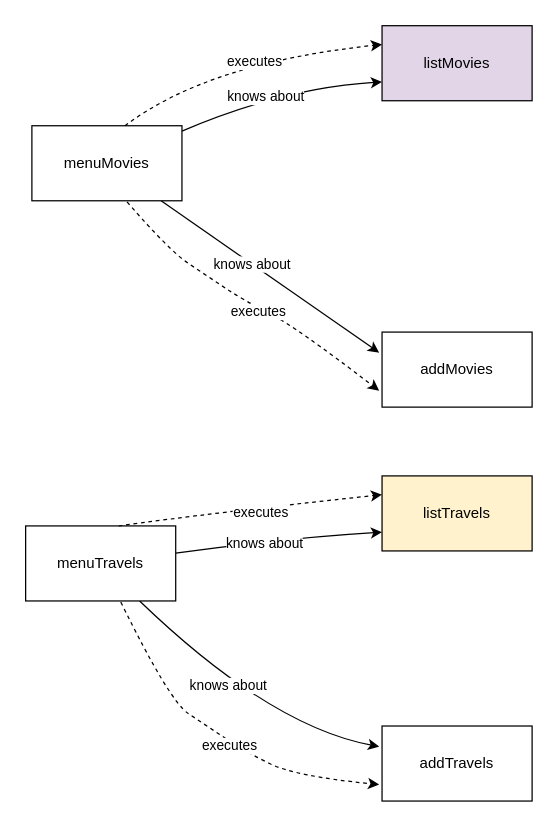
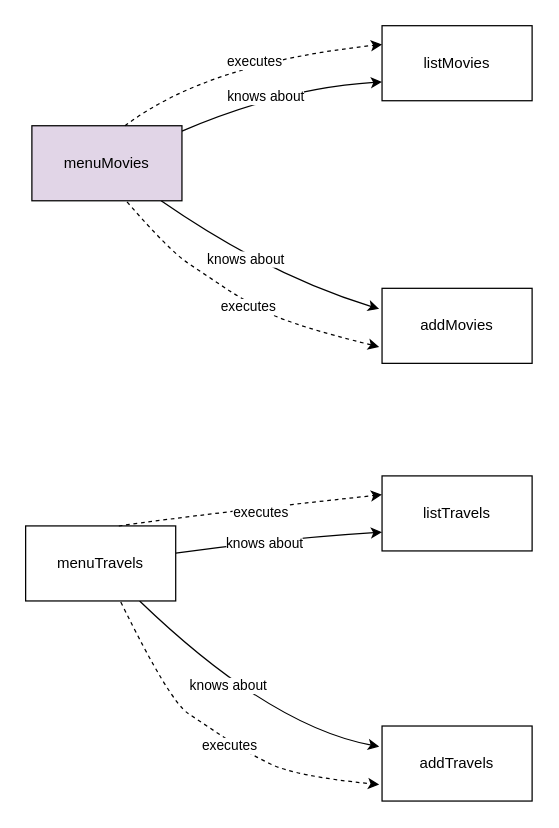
- <mxCell id="8" value="listMovies" style="rounded=0;whiteSpace=wrap;html=1;fillColor=#e1d5e7;" parent="1" vertex="1"><mxGeometry x="305" y="20" width="120" height="60" as="geometry" /></mxCell>
+ <mxCell id="8" value="listMovies" style="rounded=0;whiteSpace=wrap;html=1;" parent="1" vertex="1"><mxGeometry x="305" y="20" width="120" height="60" as="geometry" /></mxCell>
- <mxCell id="6" value="menuMovies" style="rounded=0;whiteSpace=wrap;html=1;" parent="1" vertex="1"><mxGeometry x="25" y="100" width="120" height="60" as="geometry" /></mxCell>
+ <mxCell id="6" value="menuMovies" style="rounded=0;whiteSpace=wrap;html=1;fillColor=#e1d5e7;" parent="1" vertex="1"><mxGeometry x="25" y="100" width="120" height="60" as="geometry" /></mxCell>
- <mxCell id="7" value="addMovies" style="rounded=0;whiteSpace=wrap;html=1;" parent="1" vertex="1"><mxGeometry x="305" y="265" width="120" height="60" as="geometry" /></mxCell>
+ <mxCell id="7" value="addMovies" style="rounded=0;whiteSpace=wrap;html=1;" parent="1" vertex="1"><mxGeometry x="305" y="230" width="120" height="60" as="geometry" /></mxCell>
- <mxCell id="19" value="listTravels" style="rounded=0;whiteSpace=wrap;html=1;fillColor=#fff2cc;" parent="1" vertex="1"><mxGeometry x="305" y="380" width="120" height="60" as="geometry" /></mxCell>
+ <mxCell id="19" value="listTravels" style="rounded=0;whiteSpace=wrap;html=1;" parent="1" vertex="1"><mxGeometry x="305" y="380" width="120" height="60" as="geometry" /></mxCell>
